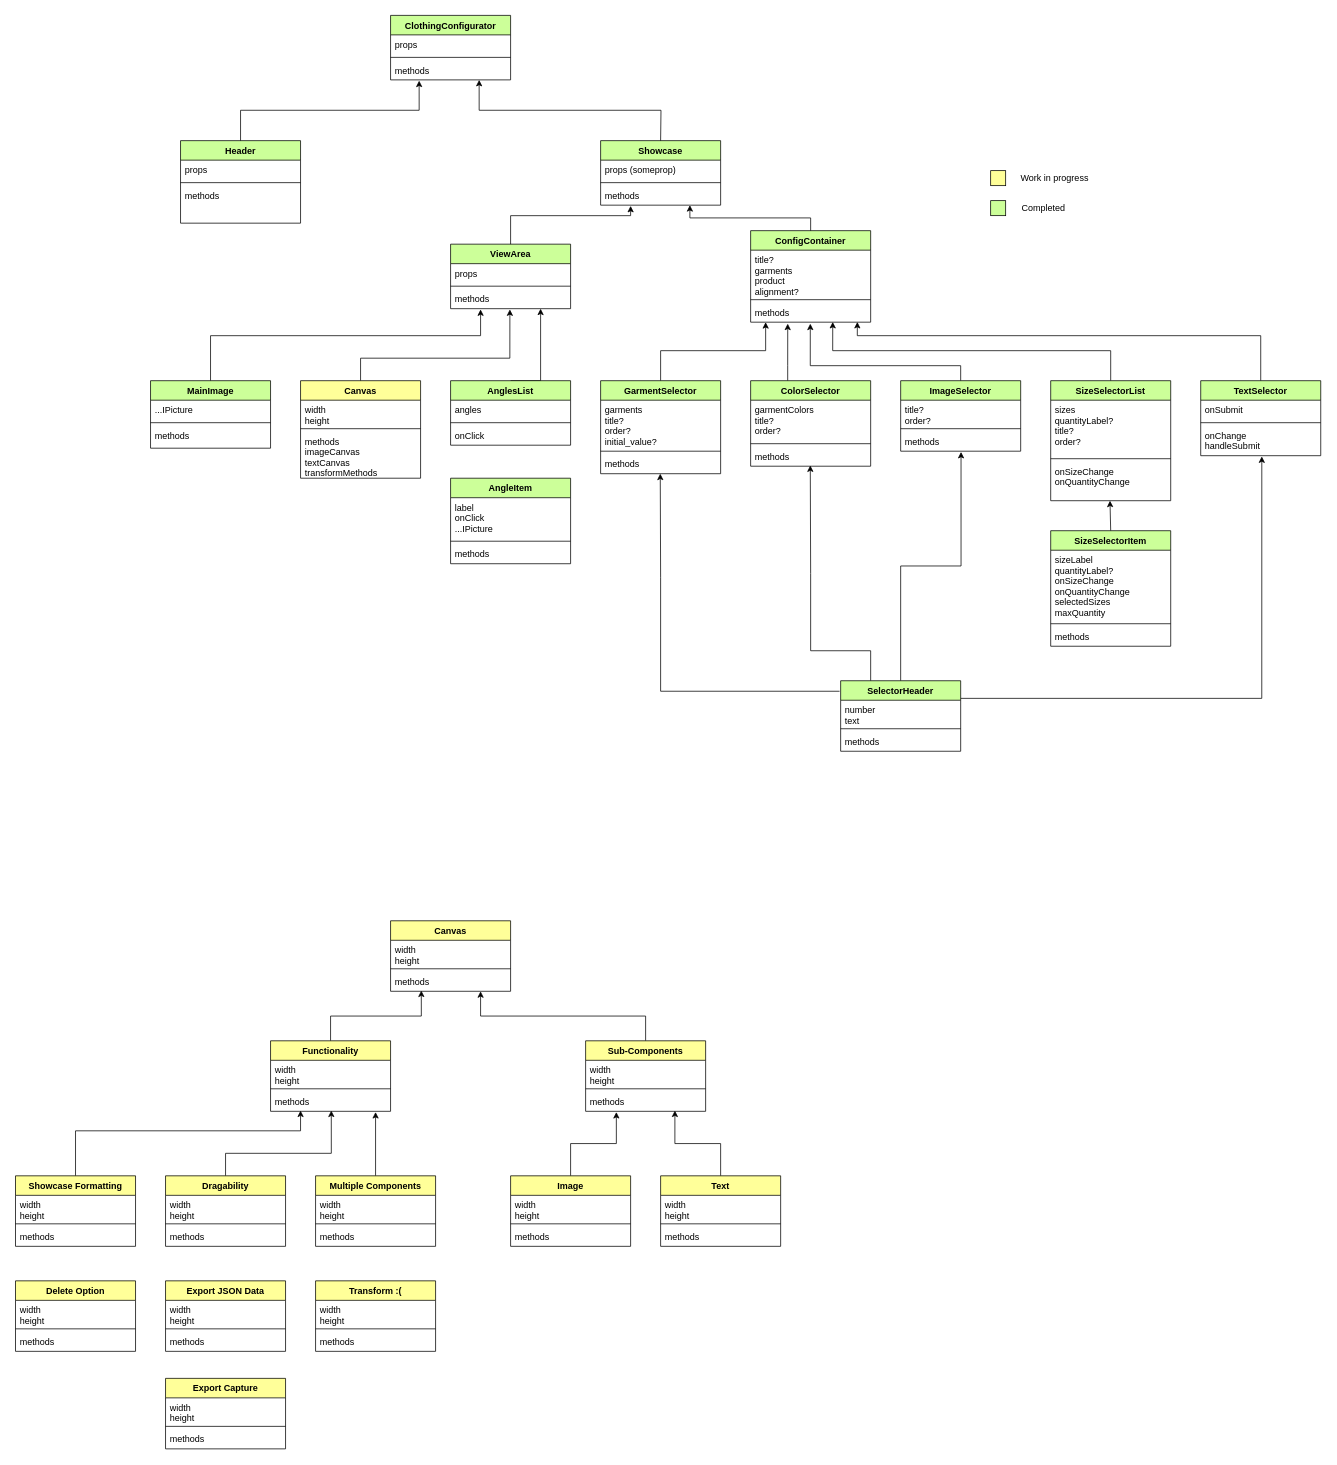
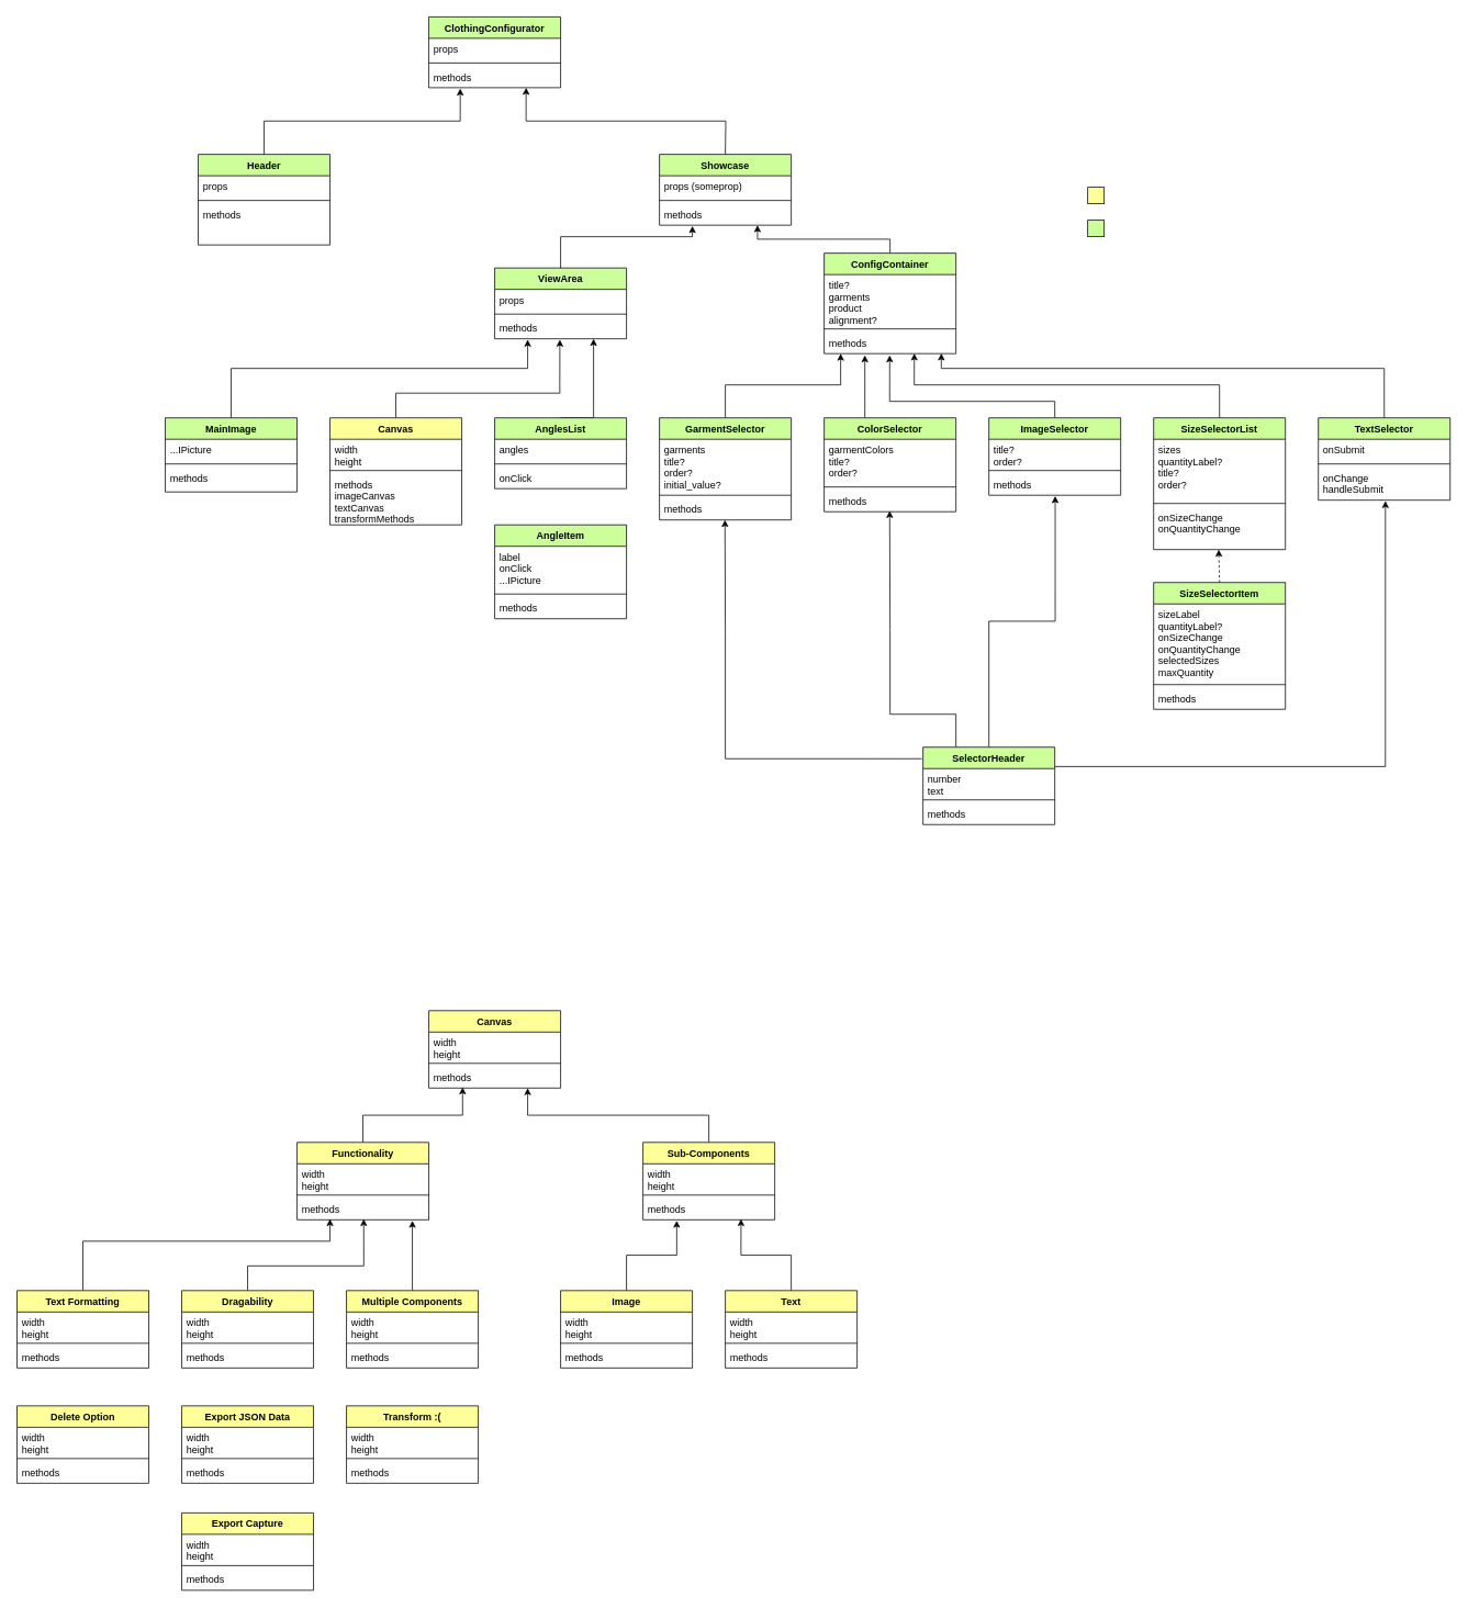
- <mxCell id="84" value="Work in progress" style="text;html=1;align=center;verticalAlign=middle;resizable=0;points=[];autosize=1;strokeColor=none;fillColor=none;" parent="1" vertex="1"><mxGeometry x="1350" y="222" width="110" height="30" as="geometry" /></mxCell>
- <mxCell id="86" value="Completed" style="text;html=1;align=center;verticalAlign=middle;resizable=0;points=[];autosize=1;strokeColor=none;fillColor=none;" parent="1" vertex="1"><mxGeometry x="1350" y="262" width="80" height="30" as="geometry" /></mxCell>
- <mxCell id="39" style="edgeStyle=none;rounded=0;orthogonalLoop=1;jettySize=auto;html=1;exitX=0.5;exitY=0;exitDx=0;exitDy=0;entryX=0.494;entryY=1;entryDx=0;entryDy=0;entryPerimeter=0;" parent="1" source="40" target="38" edge="1"><mxGeometry relative="1" as="geometry" /></mxCell>
+ <mxCell id="39" style="edgeStyle=none;rounded=0;orthogonalLoop=1;jettySize=auto;html=1;exitX=0.5;exitY=0;exitDx=0;exitDy=0;entryX=0.494;entryY=1;entryDx=0;entryDy=0;entryPerimeter=0;dashed=1;" parent="1" source="40" target="38" edge="1"><mxGeometry relative="1" as="geometry" /></mxCell>
- <mxCell id="138" value="Showcase Formatting" style="swimlane;fontStyle=1;align=center;verticalAlign=top;childLayout=stackLayout;horizontal=1;startSize=26;horizontalStack=0;resizeParent=1;resizeParentMax=0;resizeLast=0;collapsible=1;marginBottom=0;fillColor=#FFFF99;" parent="1" vertex="1"><mxGeometry x="20" y="1567" width="160" height="94" as="geometry" /></mxCell>
+ <mxCell id="138" value="Text Formatting" style="swimlane;fontStyle=1;align=center;verticalAlign=top;childLayout=stackLayout;horizontal=1;startSize=26;horizontalStack=0;resizeParent=1;resizeParentMax=0;resizeLast=0;collapsible=1;marginBottom=0;fillColor=#FFFF99;" parent="1" vertex="1"><mxGeometry x="20" y="1567" width="160" height="94" as="geometry" /></mxCell>
